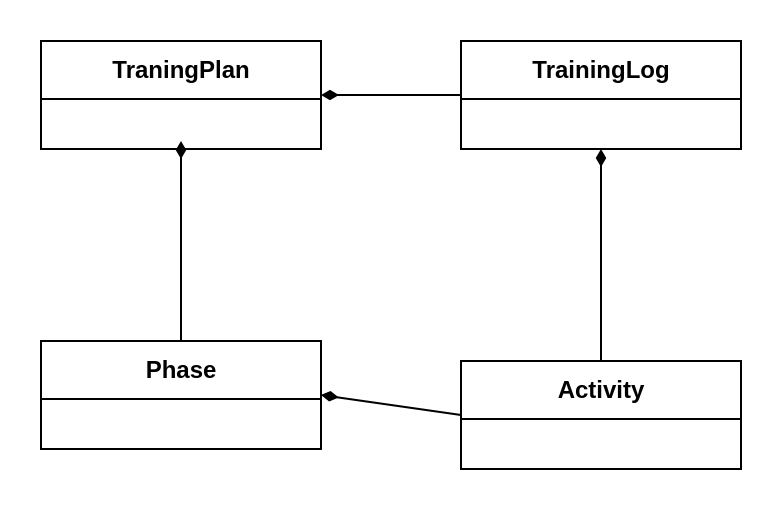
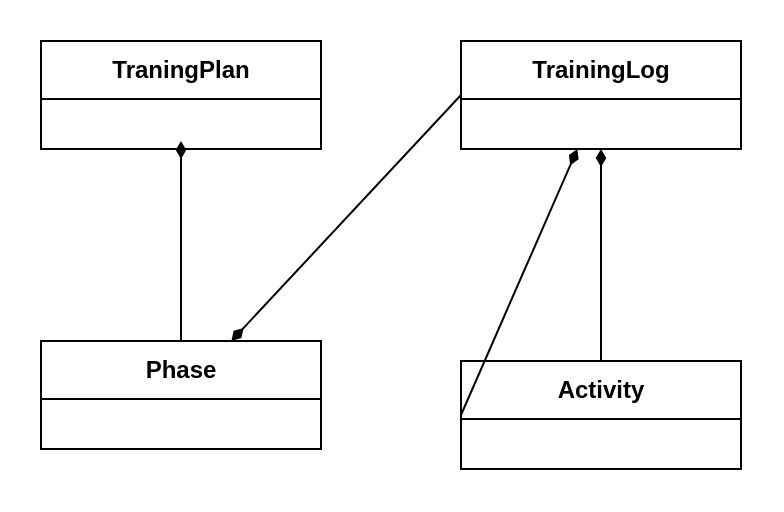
- <mxCell id="9" style="edgeStyle=none;html=1;endArrow=diamondThin;endFill=1;entryX=1;entryY=0.5;entryDx=0;entryDy=0;exitX=0;exitY=0.5;exitDx=0;exitDy=0;" edge="1" parent="1" source="3" target="2"><mxGeometry relative="1" as="geometry"><mxPoint x="310" y="84" as="targetPoint" /><mxPoint x="310" y="180" as="sourcePoint" /></mxGeometry></mxCell>
+ <mxCell id="9" style="edgeStyle=none;html=1;endArrow=diamondThin;endFill=1;exitX=0;exitY=0.5;exitDx=0;exitDy=0;" edge="1" parent="1" source="3" target="6"><mxGeometry relative="1" as="geometry"><mxPoint x="310" y="84" as="targetPoint" /><mxPoint x="310" y="180" as="sourcePoint" /></mxGeometry></mxCell>
- <mxCell id="8" style="edgeStyle=none;html=1;endArrow=diamondThin;endFill=1;exitX=0;exitY=0.5;exitDx=0;exitDy=0;entryX=1;entryY=0.5;entryDx=0;entryDy=0;" edge="1" parent="1" source="5" target="6"><mxGeometry relative="1" as="geometry"><mxPoint x="98.32" y="83.5" as="targetPoint" /><mxPoint x="100" y="180" as="sourcePoint" /></mxGeometry></mxCell>
+ <mxCell id="8" style="edgeStyle=none;html=1;endArrow=diamondThin;endFill=1;exitX=0;exitY=0.5;exitDx=0;exitDy=0;" edge="1" parent="1" source="5" target="3"><mxGeometry relative="1" as="geometry"><mxPoint x="98.32" y="83.5" as="targetPoint" /><mxPoint x="100" y="180" as="sourcePoint" /></mxGeometry></mxCell>
